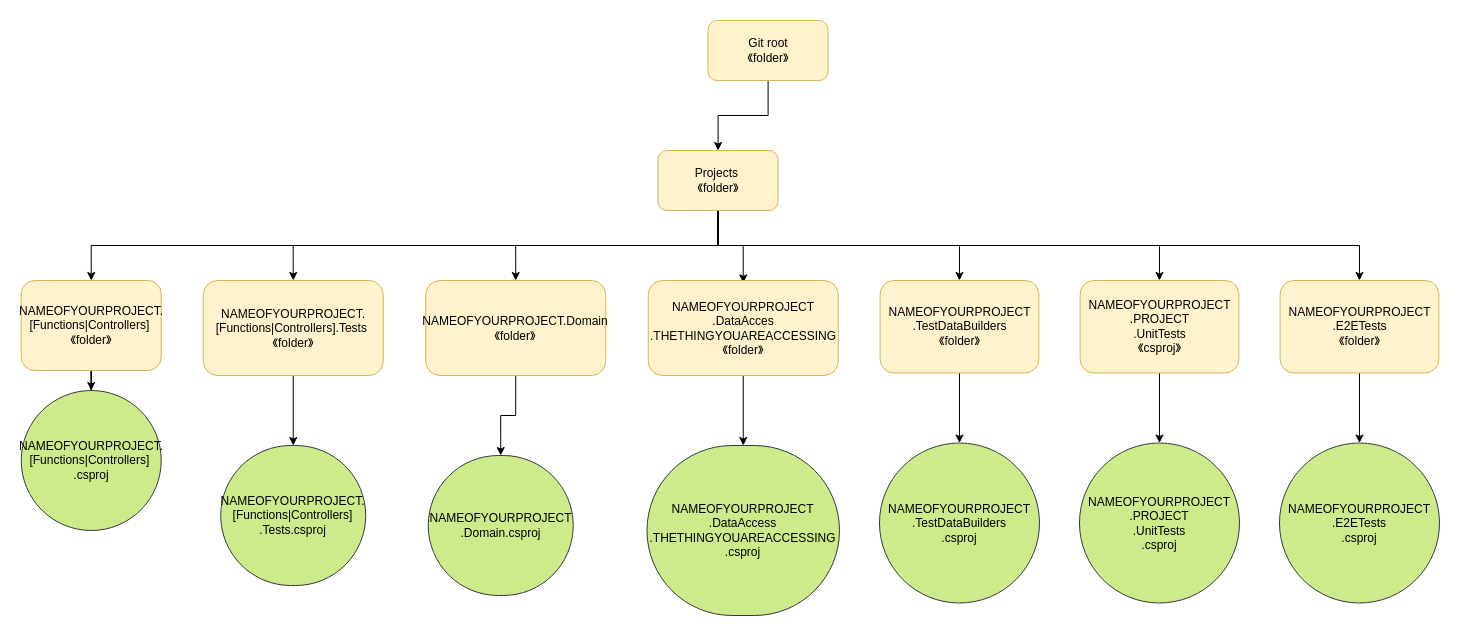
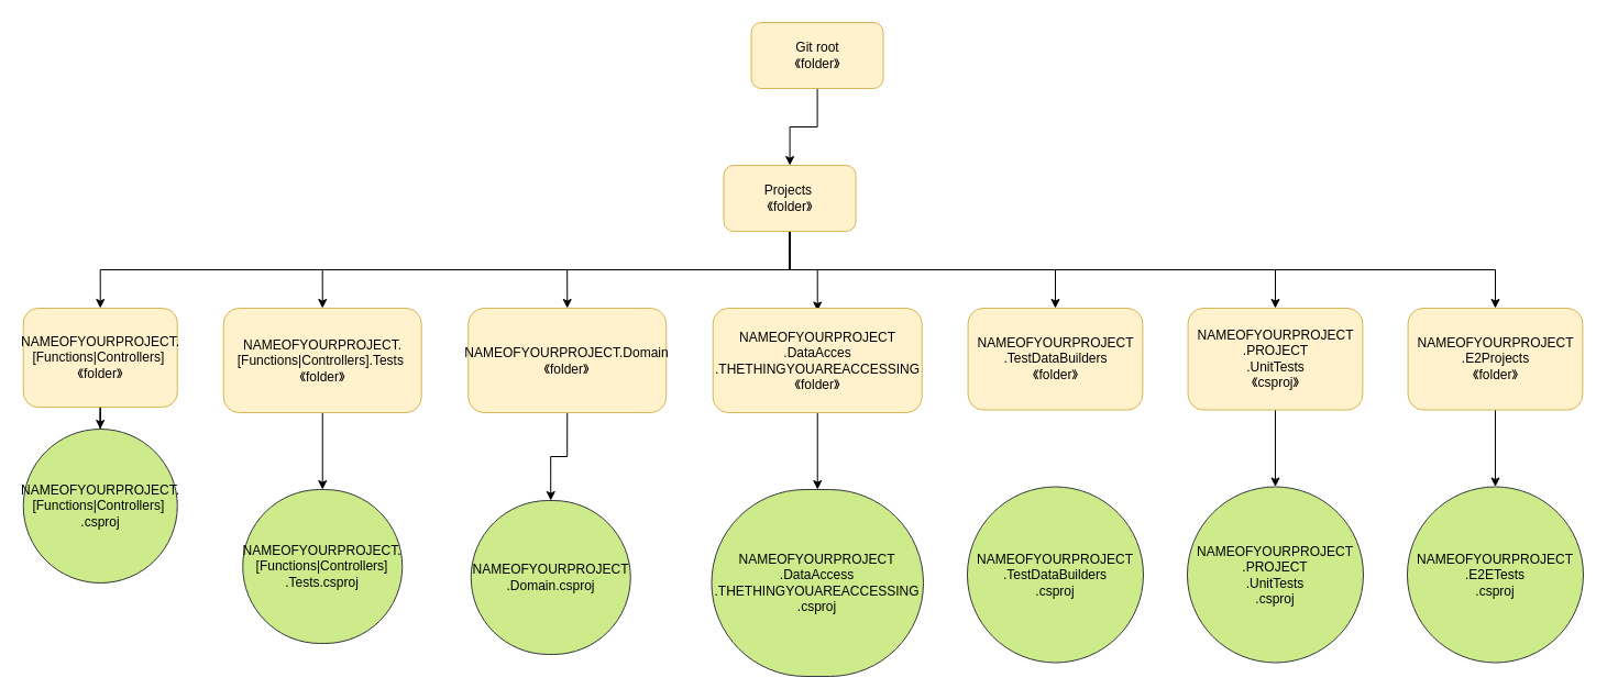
- <mxCell id="3" value="Git root &lt;br&gt;《folder》" style="rounded=1;whiteSpace=wrap;html=1;fillColor=#fff2cc;strokeColor=#d6b656;" parent="1" vertex="1"><mxGeometry x="707.557" y="20" width="120" height="60" as="geometry" /></mxCell>
+ <mxCell id="3" value="Git root &lt;br&gt;《folder》" style="rounded=1;whiteSpace=wrap;html=1;fillColor=#fff2cc;strokeColor=#d6b656;" parent="1" vertex="1"><mxGeometry x="682.557" width="120" height="60" as="geometry" y="20" /></mxCell>
- <mxCell id="31" value="NAMEOFYOURPROJECT&lt;br&gt;&lt;div&gt;.E2ETests&lt;/div&gt;《folder》" style="rounded=1;whiteSpace=wrap;html=1;fillColor=#fff2cc;strokeColor=#d6b656;treeMoving=0;deletable=0;treeFolding=0;comic=0;autosize=0;" vertex="1" parent="1"><mxGeometry x="1279.619" y="280" width="158.75" height="92.5" as="geometry" /></mxCell>
+ <mxCell id="31" value="NAMEOFYOURPROJECT&lt;br&gt;&lt;div&gt;.E2Projects&lt;/div&gt;《folder》" style="rounded=1;whiteSpace=wrap;html=1;fillColor=#fff2cc;strokeColor=#d6b656;treeMoving=0;deletable=0;treeFolding=0;comic=0;autosize=0;" vertex="1" parent="1"><mxGeometry x="1279.619" y="280" width="158.75" height="92.5" as="geometry" /></mxCell>
- <mxCell id="24" style="edgeStyle=orthogonalEdgeStyle;rounded=0;orthogonalLoop=1;jettySize=auto;html=1;entryX=0.5;entryY=0;entryDx=0;entryDy=0;orthogonal=1;exitX=0.5;exitY=1;exitDx=0;exitDy=0;" edge="1" parent="1" source="25" target="26"><mxGeometry relative="1" as="geometry" /></mxCell>
